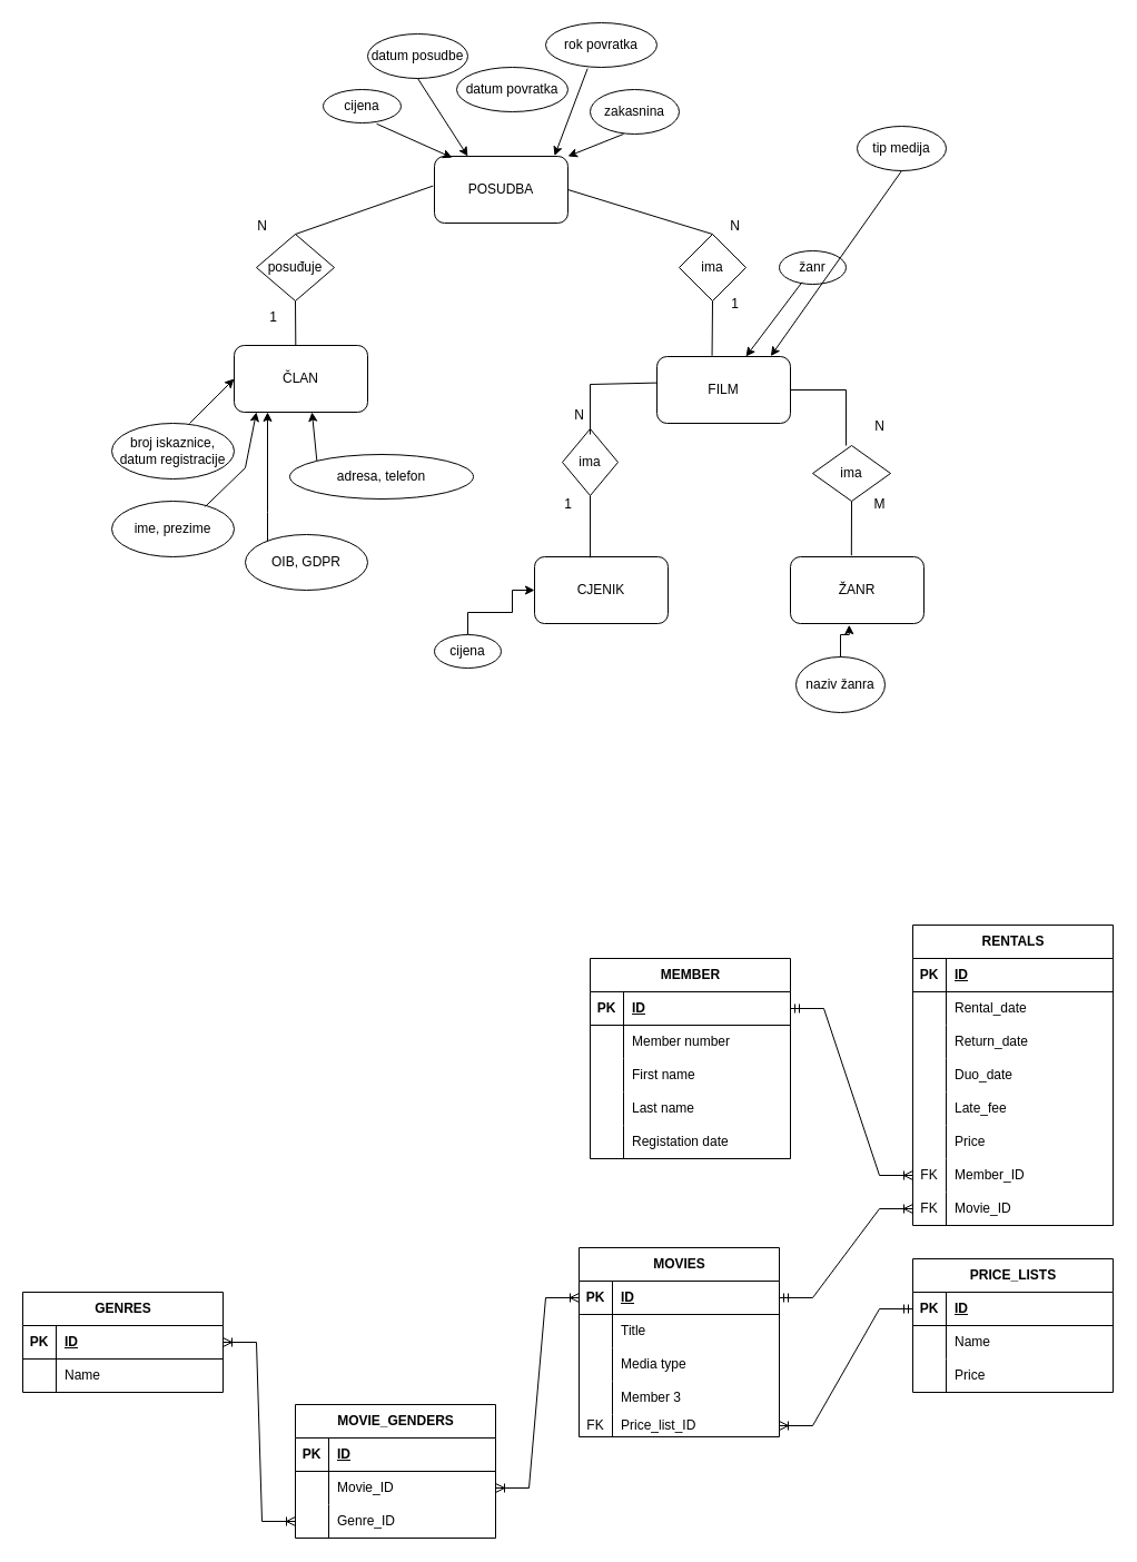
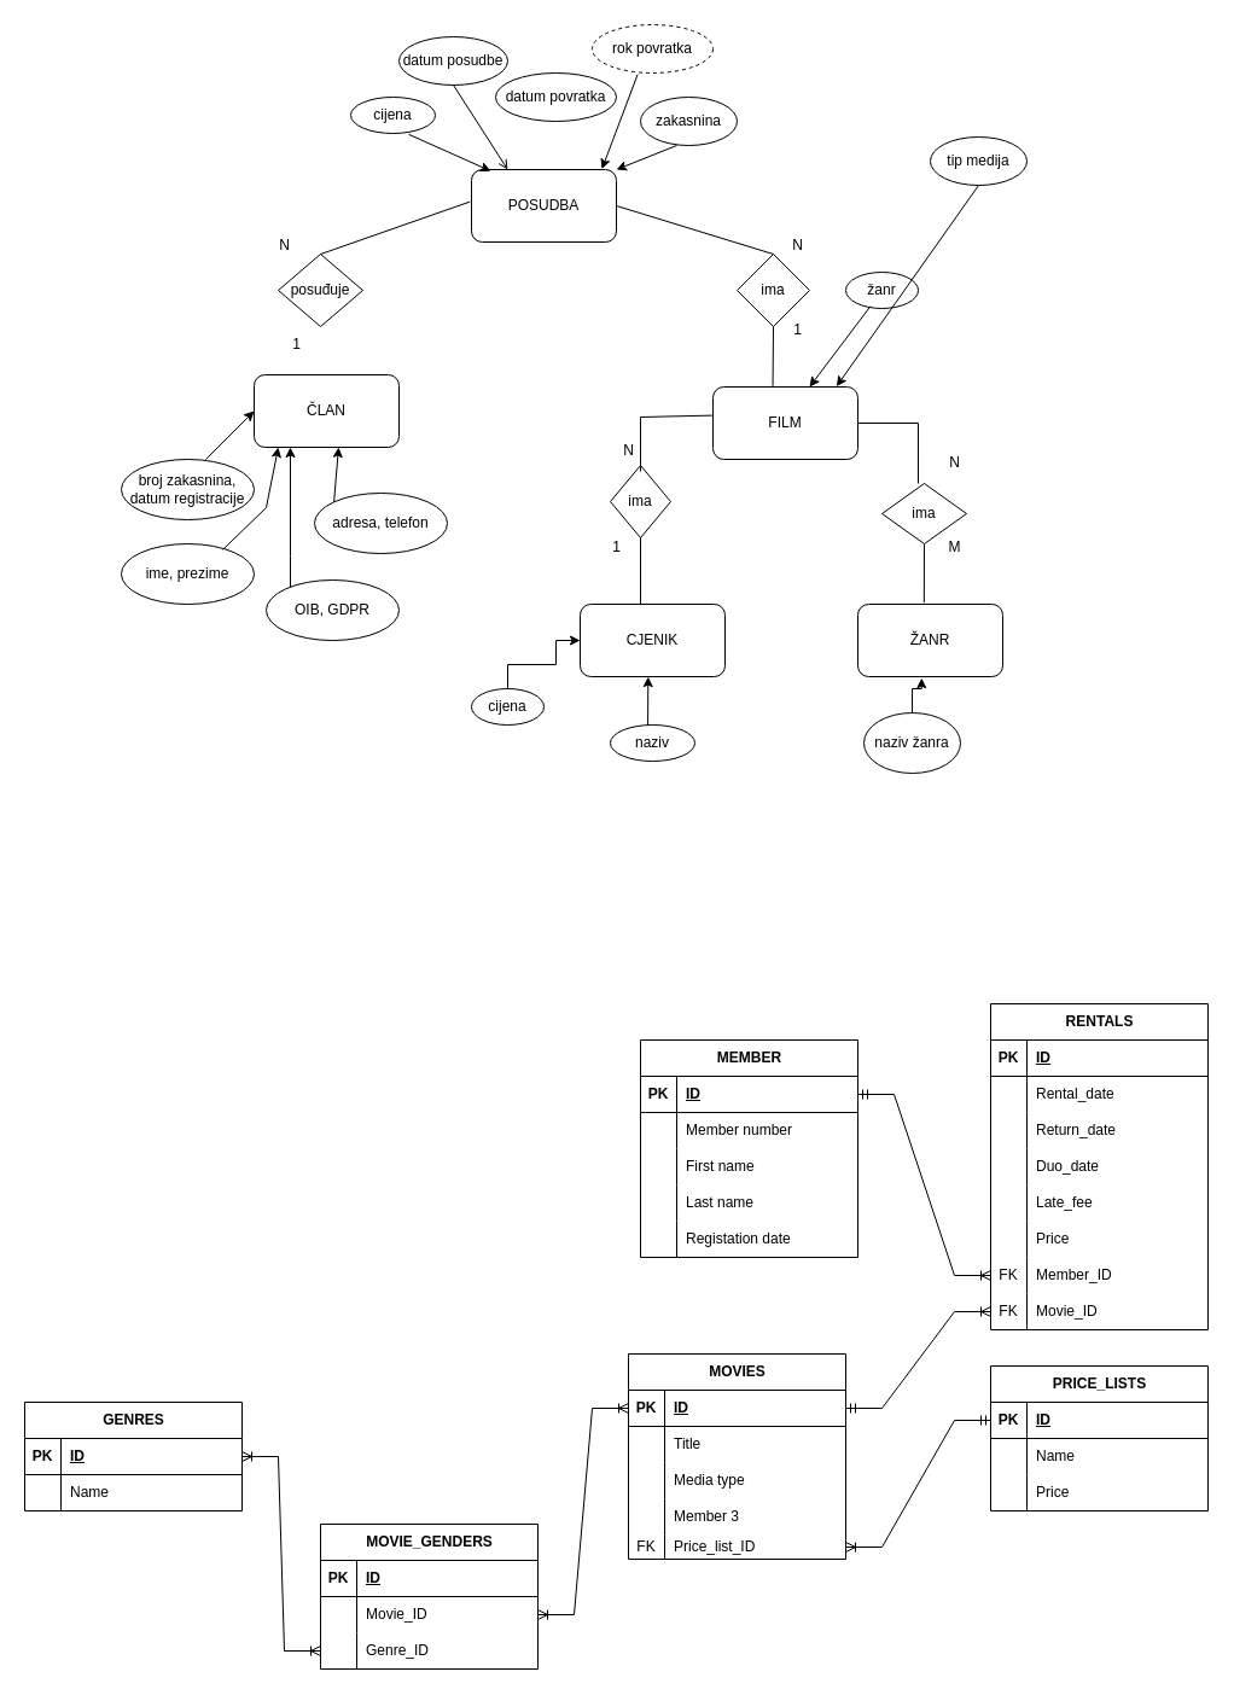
- <mxCell id="31" value="rok povratka" style="ellipse;whiteSpace=wrap;html=1;" parent="1" vertex="1"><mxGeometry x="490" y="20" width="100" height="40" as="geometry" /></mxCell>
+ <mxCell id="31" value="rok povratka" style="ellipse;whiteSpace=wrap;html=1;dashed=1;" parent="1" vertex="1"><mxGeometry x="490" y="20" width="100" height="40" as="geometry" /></mxCell>
- <mxCell id="33" value="" style="endArrow=classic;html=1;rounded=0;exitX=0.5;exitY=1;exitDx=0;exitDy=0;entryX=0.25;entryY=0;entryDx=0;entryDy=0;" parent="1" source="28" target="6" edge="1"><mxGeometry width="50" height="50" relative="1" as="geometry"><mxPoint x="370" y="70" as="sourcePoint" /><mxPoint x="438" y="100" as="targetPoint" /></mxGeometry></mxCell>
+ <mxCell id="33" value="" style="endArrow=open;html=1;rounded=0;exitX=0.5;exitY=1;exitDx=0;exitDy=0;entryX=0.25;entryY=0;entryDx=0;entryDy=0;" parent="1" source="28" target="6" edge="1"><mxGeometry width="50" height="50" relative="1" as="geometry"><mxPoint x="370" y="70" as="sourcePoint" /><mxPoint x="438" y="100" as="targetPoint" /></mxGeometry></mxCell>
- <mxCell id="45" value="" style="endArrow=none;html=1;rounded=0;exitX=0.461;exitY=0.004;exitDx=0;exitDy=0;entryX=0.5;entryY=1;entryDx=0;entryDy=0;exitPerimeter=0;" parent="1" source="2" target="7" edge="1"><mxGeometry width="50" height="50" relative="1" as="geometry"><mxPoint x="440" y="400" as="sourcePoint" /><mxPoint x="490" y="350" as="targetPoint" /></mxGeometry></mxCell>
- <mxCell id="19" value="broj iskaznice, datum registracije" style="ellipse;whiteSpace=wrap;html=1;" parent="1" vertex="1"><mxGeometry x="100" y="380" width="110" height="50" as="geometry" /></mxCell>
+ <mxCell id="19" value="broj zakasnina, datum registracije" style="ellipse;whiteSpace=wrap;html=1;" parent="1" vertex="1"><mxGeometry x="100" y="380" width="110" height="50" as="geometry" /></mxCell>
- <mxCell id="23" value="adresa, telefon" style="ellipse;whiteSpace=wrap;html=1;" parent="1" vertex="1"><mxGeometry x="260" y="408" width="165" height="40" as="geometry" /></mxCell>
+ <mxCell id="23" value="adresa, telefon" style="ellipse;whiteSpace=wrap;html=1;" parent="1" vertex="1"><mxGeometry x="260" y="408" width="110" height="50" as="geometry" /></mxCell>
+ <mxCell id="53" value="" style="endArrow=classic;html=1;rounded=0;entryX=0.469;entryY=1.002;entryDx=0;entryDy=0;entryPerimeter=0;exitX=0.444;exitY=0.013;exitDx=0;exitDy=0;exitPerimeter=0;" edge="1" parent="1" source="43" target="4"><mxGeometry width="50" height="50" relative="1" as="geometry"><mxPoint x="490" y="590" as="sourcePoint" /><mxPoint x="540" y="540" as="targetPoint" /></mxGeometry></mxCell>
+ <mxCell id="43" value="naziv" style="ellipse;whiteSpace=wrap;html=1;" parent="1" vertex="1"><mxGeometry x="505" y="600" width="70" height="30" as="geometry" /></mxCell>
